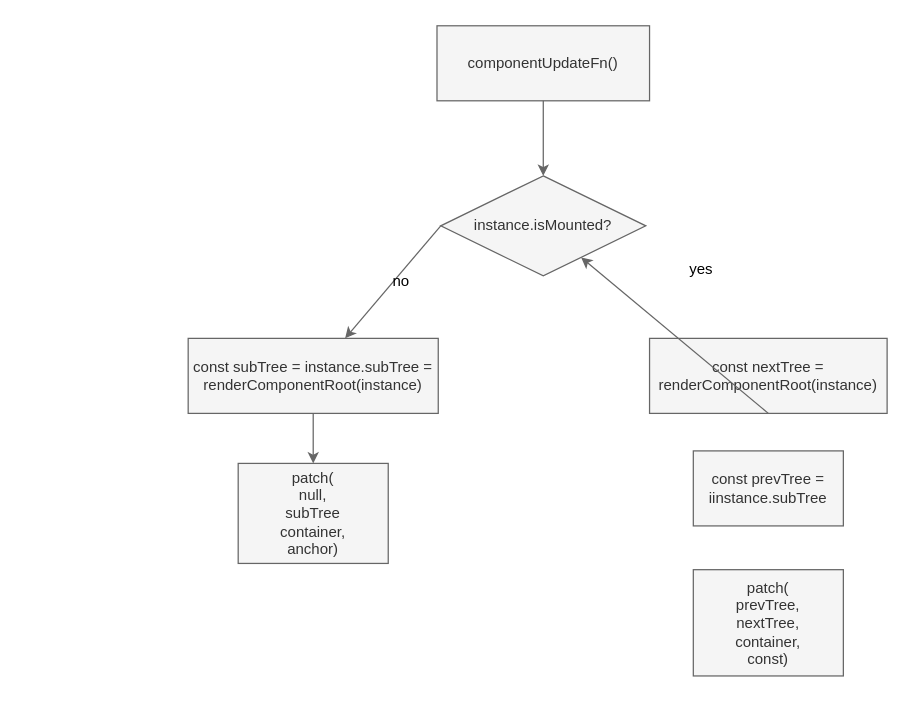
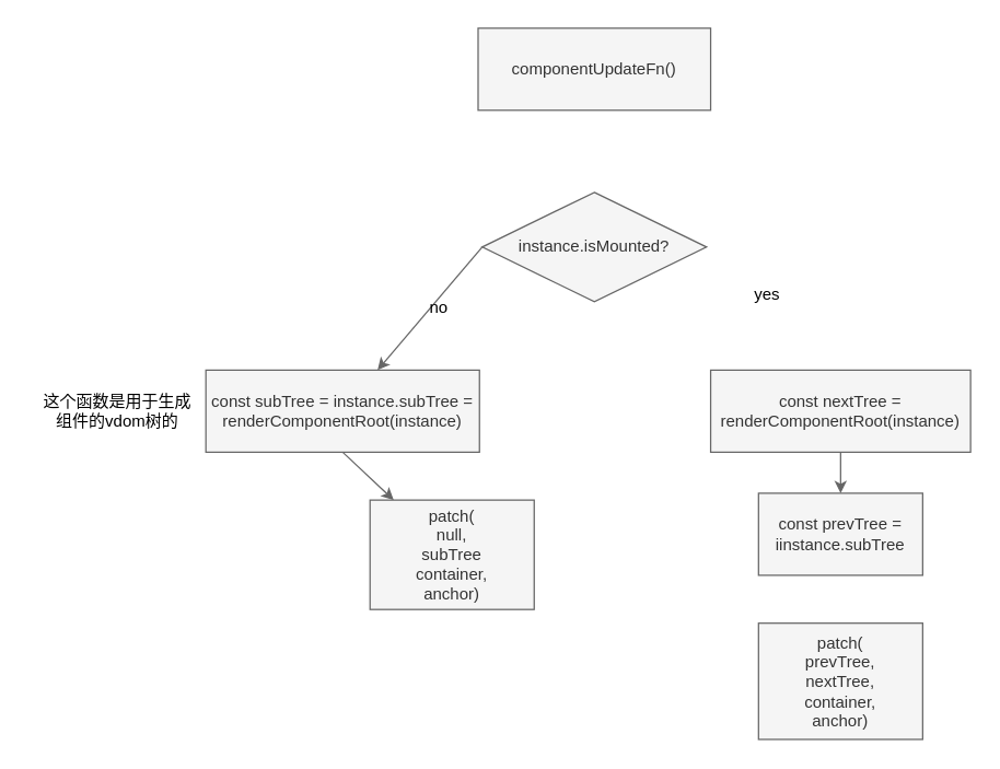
- <mxCell id="3" value="" style="endArrow=classic;html=1;exitX=0.5;exitY=1;exitDx=0;exitDy=0;fillColor=#f5f5f5;strokeColor=#666666;entryX=0.5;entryY=0;entryDx=0;entryDy=0;" edge="1" parent="1" source="2" target="4"><mxGeometry width="50" height="50" relative="1" as="geometry"><mxPoint x="410" y="350" as="sourcePoint" /><mxPoint x="434" y="140" as="targetPoint" /></mxGeometry></mxCell>
- <mxCell id="13" value="" style="endArrow=classic;html=1;fontColor=#000000;exitX=0.5;exitY=1;exitDx=0;exitDy=0;fillColor=#f5f5f5;strokeColor=#666666;" edge="1" parent="1" source="8" target="4"><mxGeometry width="50" height="50" relative="1" as="geometry"><mxPoint x="410" y="290" as="sourcePoint" /><mxPoint x="610" y="380" as="targetPoint" /></mxGeometry></mxCell>
+ <mxCell id="13" value="" style="endArrow=classic;html=1;fontColor=#000000;exitX=0.5;exitY=1;exitDx=0;exitDy=0;fillColor=#f5f5f5;strokeColor=#666666;" edge="1" parent="1" source="8" target="14"><mxGeometry width="50" height="50" relative="1" as="geometry"><mxPoint x="410" y="290" as="sourcePoint" /><mxPoint x="610" y="380" as="targetPoint" /></mxGeometry></mxCell>
+ <mxCell id="10" value="这个函数是用于生成&lt;br&gt;组件的vdom树的" style="text;html=1;align=center;verticalAlign=middle;resizable=0;points=[];autosize=1;strokeColor=none;fillColor=none;fontColor=#000000;" vertex="1" parent="1"><mxGeometry y="280" width="130" height="40" as="geometry" x="20" /></mxCell>
- <mxCell id="12" value="patch(&lt;br&gt;null,&lt;br&gt;subTree&lt;br&gt;container,&lt;br&gt;anchor)" style="rounded=0;whiteSpace=wrap;html=1;fontColor=#333333;fillColor=#f5f5f5;strokeColor=#666666;" vertex="1" parent="1"><mxGeometry x="190" y="370" width="120" height="80" as="geometry" /></mxCell>
+ <mxCell id="12" value="patch(&lt;br&gt;null,&lt;br&gt;subTree&lt;br&gt;container,&lt;br&gt;anchor)" style="rounded=0;whiteSpace=wrap;html=1;fontColor=#333333;fillColor=#f5f5f5;strokeColor=#666666;" vertex="1" parent="1"><mxGeometry x="270" y="365" width="120" height="80" as="geometry" /></mxCell>
- <mxCell id="15" value="patch(&lt;br&gt;prevTree,&lt;br&gt;nextTree,&lt;br&gt;container,&lt;br&gt;const)" style="rounded=0;whiteSpace=wrap;html=1;fontColor=#333333;fillColor=#f5f5f5;strokeColor=#666666;" vertex="1" parent="1"><mxGeometry x="554" y="455" width="120" height="85" as="geometry" /></mxCell>
+ <mxCell id="15" value="patch(&lt;br&gt;prevTree,&lt;br&gt;nextTree,&lt;br&gt;container,&lt;br&gt;anchor)" style="rounded=0;whiteSpace=wrap;html=1;fontColor=#333333;fillColor=#f5f5f5;strokeColor=#666666;" vertex="1" parent="1"><mxGeometry x="554" y="455" width="120" height="85" as="geometry" /></mxCell>
